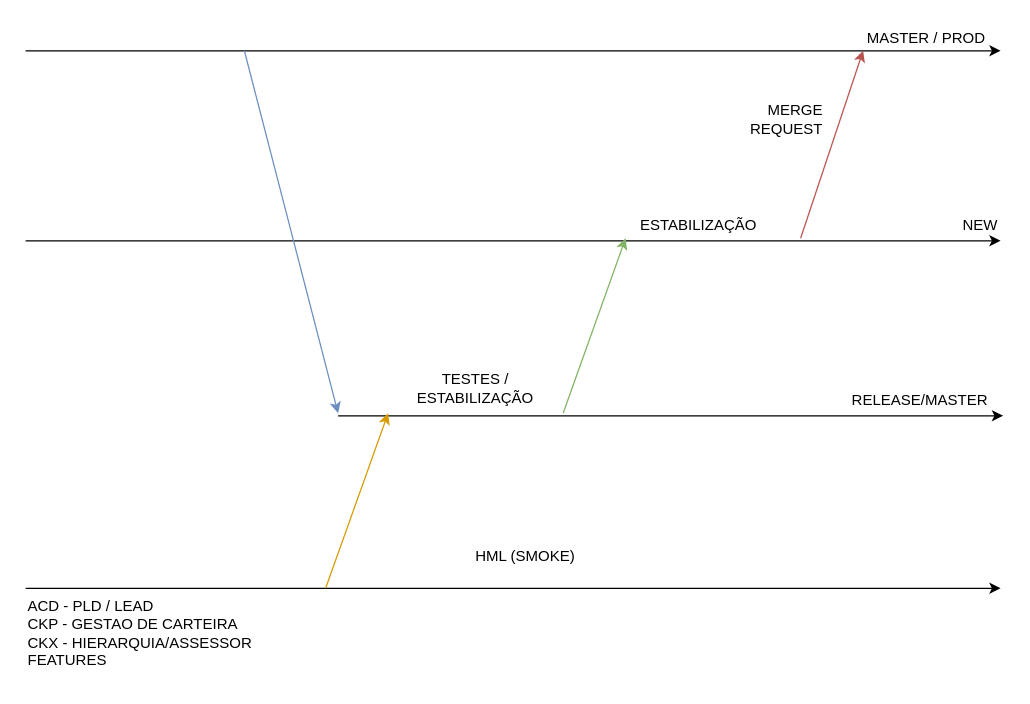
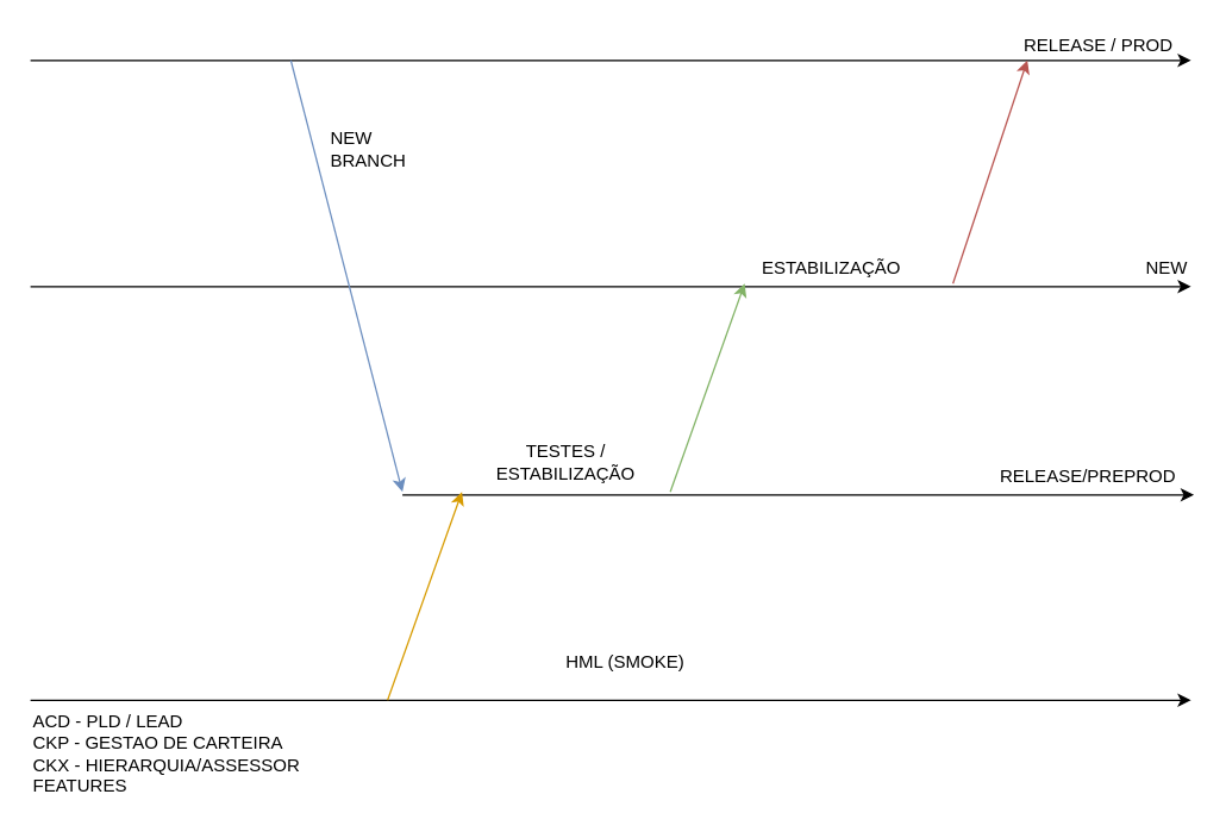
- <mxCell id="7" value="MASTER / PROD" style="text;html=1;strokeColor=none;fillColor=none;align=right;verticalAlign=middle;whiteSpace=wrap;rounded=0;" vertex="1" parent="1"><mxGeometry x="654" y="20" width="136" height="20" as="geometry" /></mxCell>
+ <mxCell id="7" value="RELEASE / PROD" style="text;html=1;strokeColor=none;fillColor=none;align=right;verticalAlign=middle;whiteSpace=wrap;rounded=0;" vertex="1" parent="1"><mxGeometry x="654" y="20" width="136" height="20" as="geometry" /></mxCell>
- <mxCell id="18" value="MERGE&lt;br&gt;REQUEST" style="text;html=1;strokeColor=none;fillColor=none;align=right;verticalAlign=middle;whiteSpace=wrap;rounded=0;" vertex="1" parent="1"><mxGeometry x="590" y="80" width="70" height="30" as="geometry" /></mxCell>
+ <mxCell id="16" value="NEW BRANCH" style="text;html=1;strokeColor=none;fillColor=none;align=left;verticalAlign=middle;whiteSpace=wrap;rounded=0;" vertex="1" parent="1"><mxGeometry x="220" y="80" width="70" height="40" as="geometry" /></mxCell>
- <mxCell id="9" value="RELEASE/MASTER" style="text;html=1;strokeColor=none;fillColor=none;align=right;verticalAlign=middle;whiteSpace=wrap;rounded=0;" vertex="1" parent="1"><mxGeometry x="640" y="310" width="152" height="20" as="geometry" /></mxCell>
+ <mxCell id="9" value="RELEASE/PREPROD" style="text;html=1;strokeColor=none;fillColor=none;align=right;verticalAlign=middle;whiteSpace=wrap;rounded=0;" vertex="1" parent="1"><mxGeometry x="640" y="310" width="152" height="20" as="geometry" /></mxCell>
